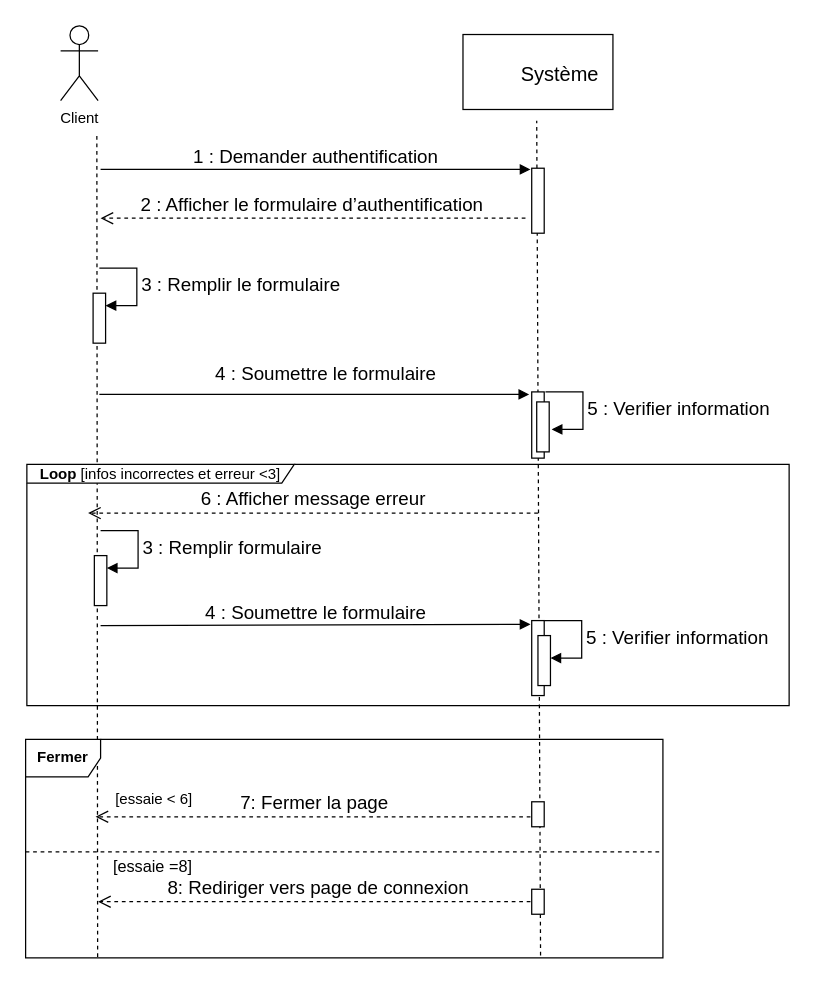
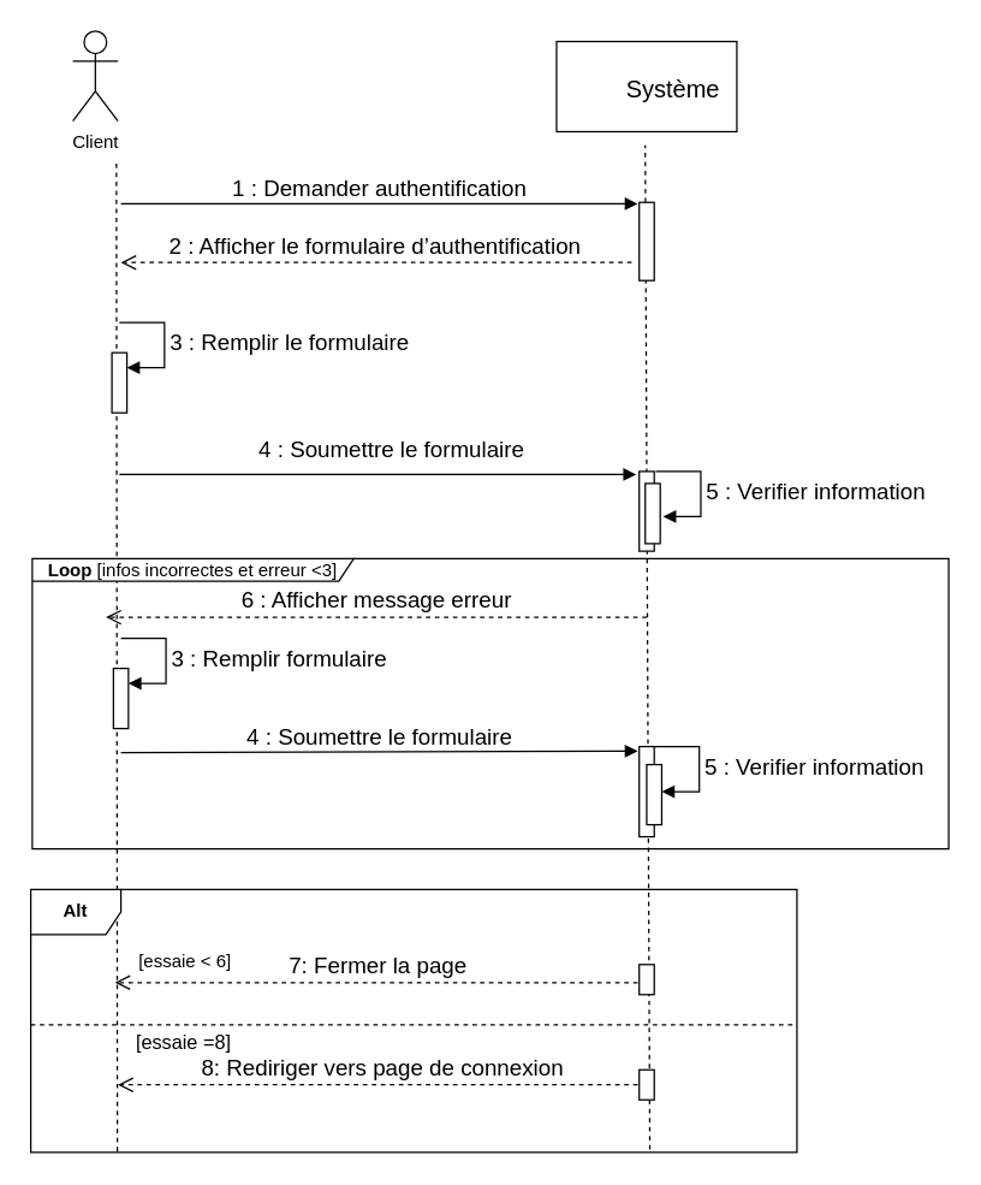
- <mxCell id="11" value="&lt;b&gt;Fermer&lt;/b&gt;" style="shape=umlFrame;whiteSpace=wrap;html=1;pointerEvents=0;" parent="1" vertex="1"><mxGeometry x="20" y="591" width="510" height="175" as="geometry" /></mxCell>
+ <mxCell id="11" value="&lt;b&gt;Alt&lt;/b&gt;" style="shape=umlFrame;whiteSpace=wrap;html=1;pointerEvents=0;" parent="1" vertex="1"><mxGeometry x="20" y="591" width="510" height="175" as="geometry" /></mxCell>
